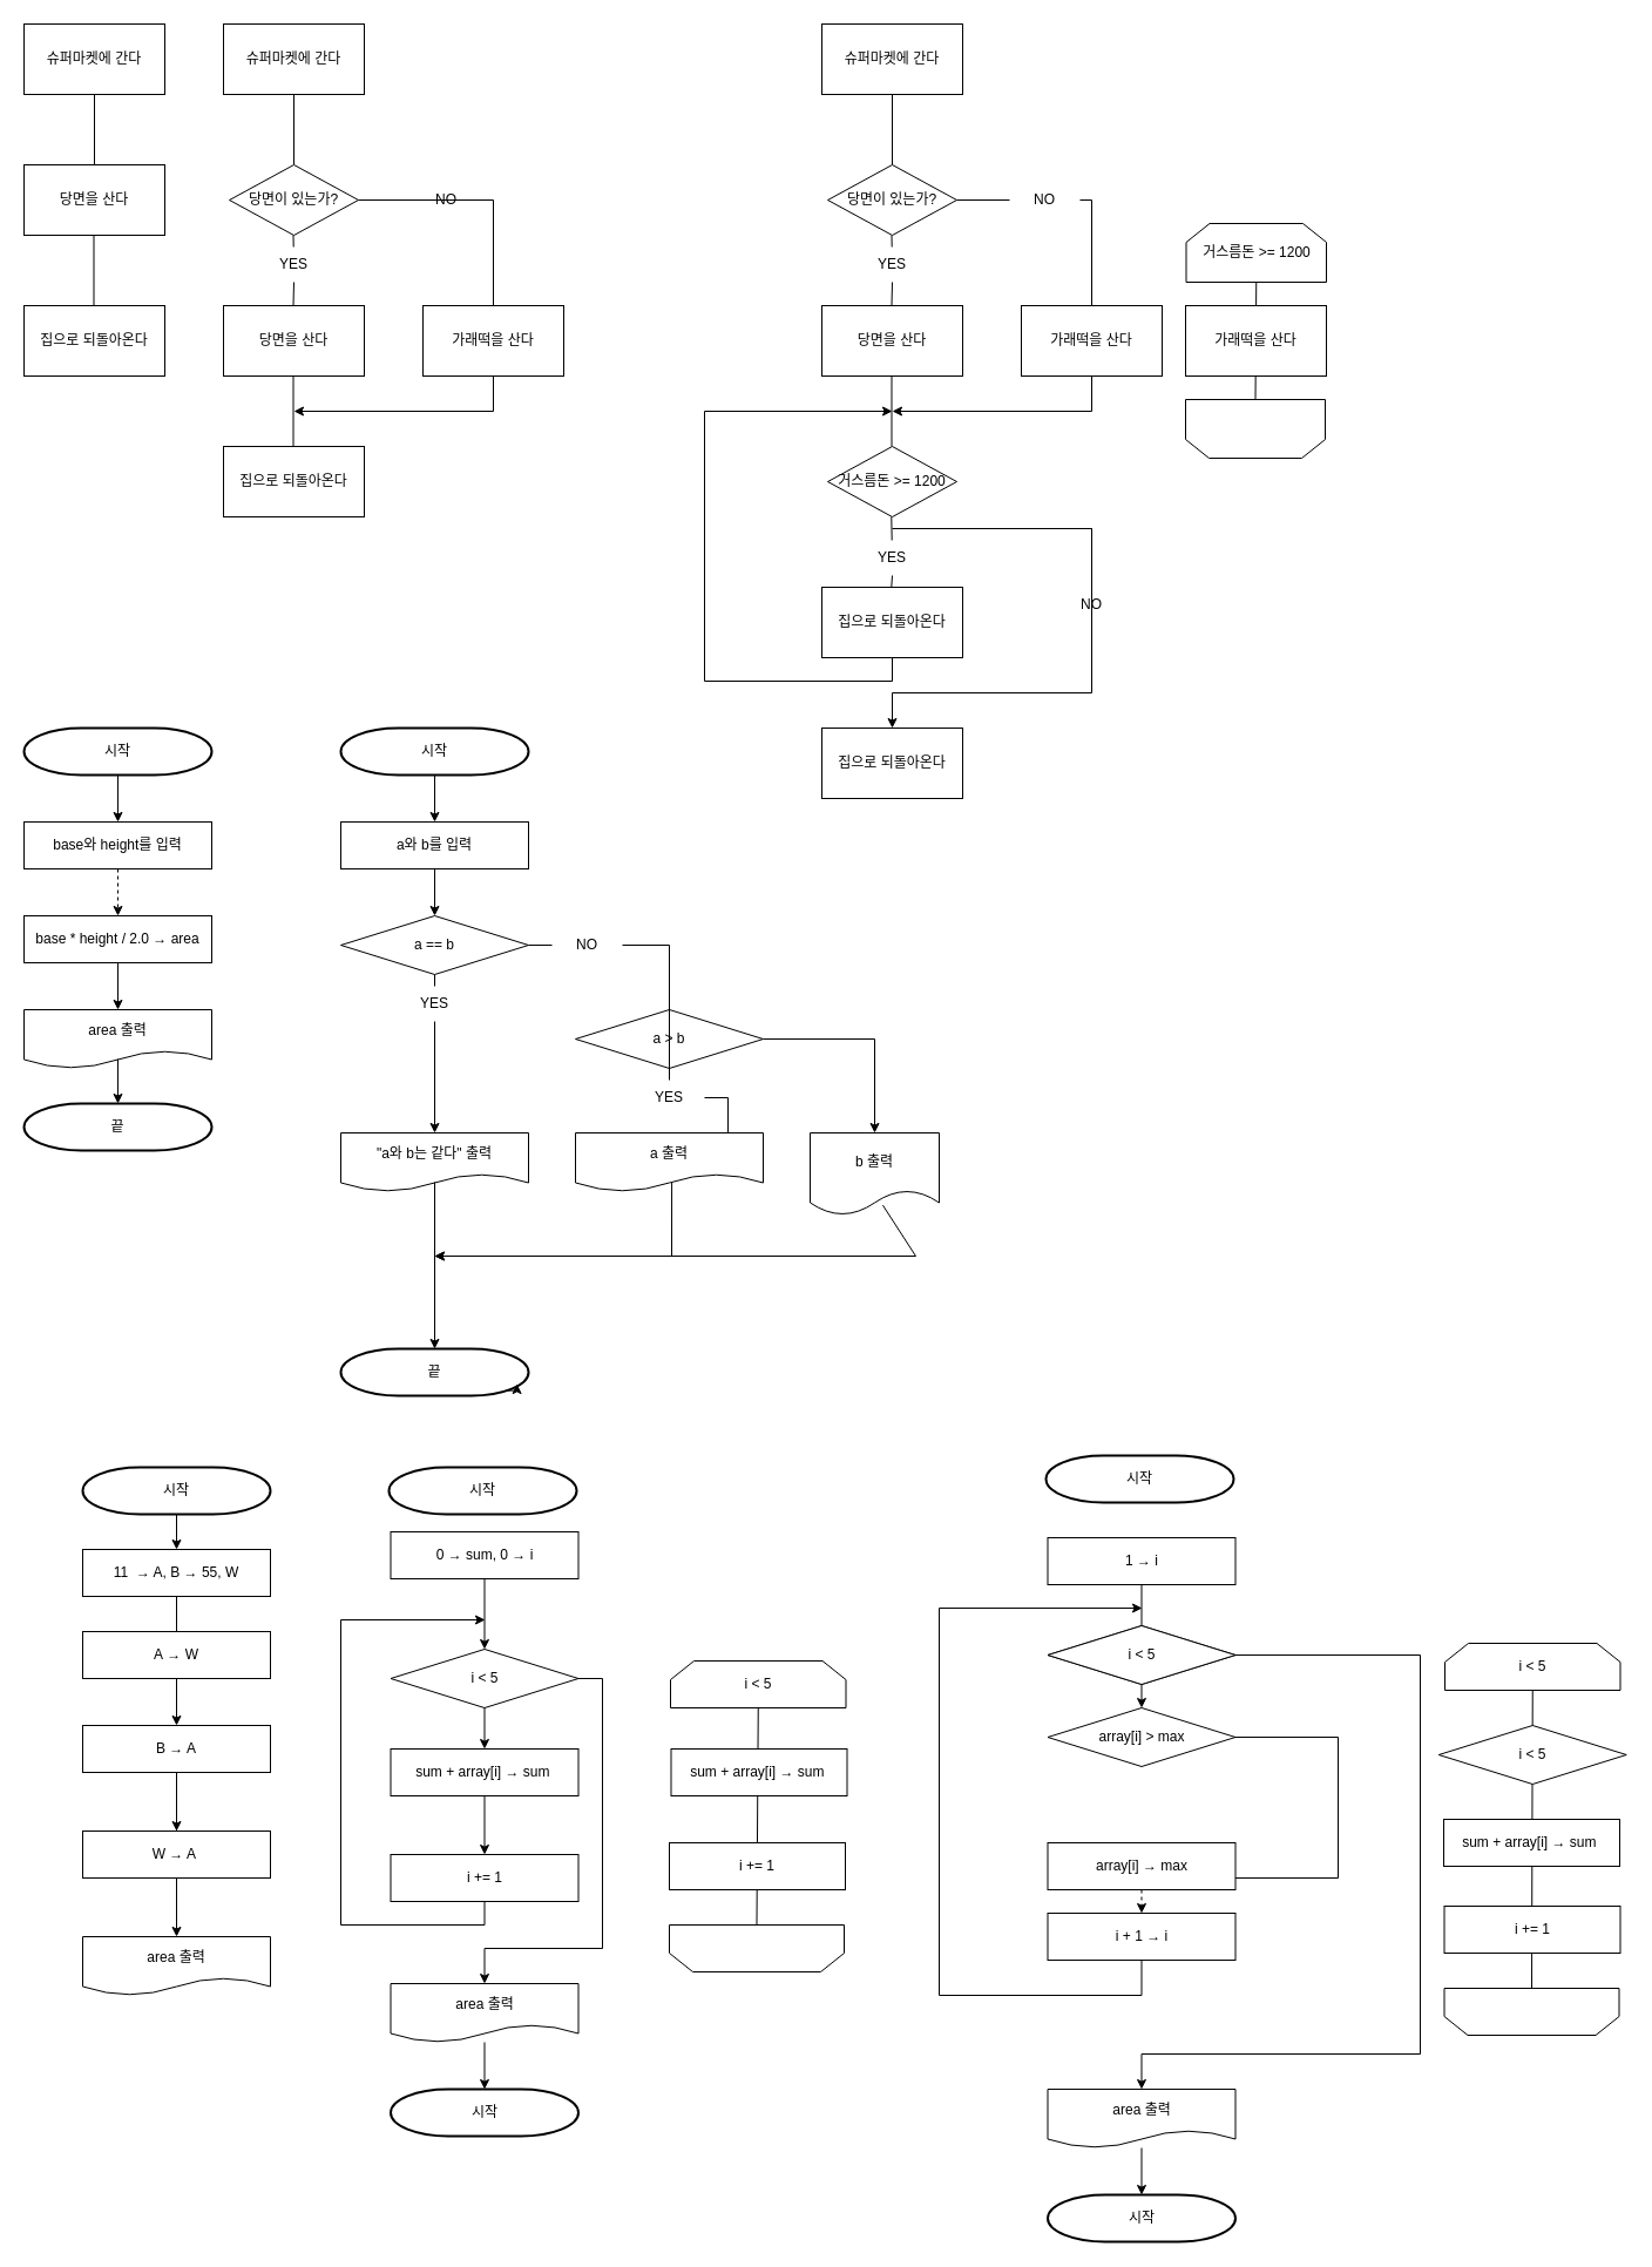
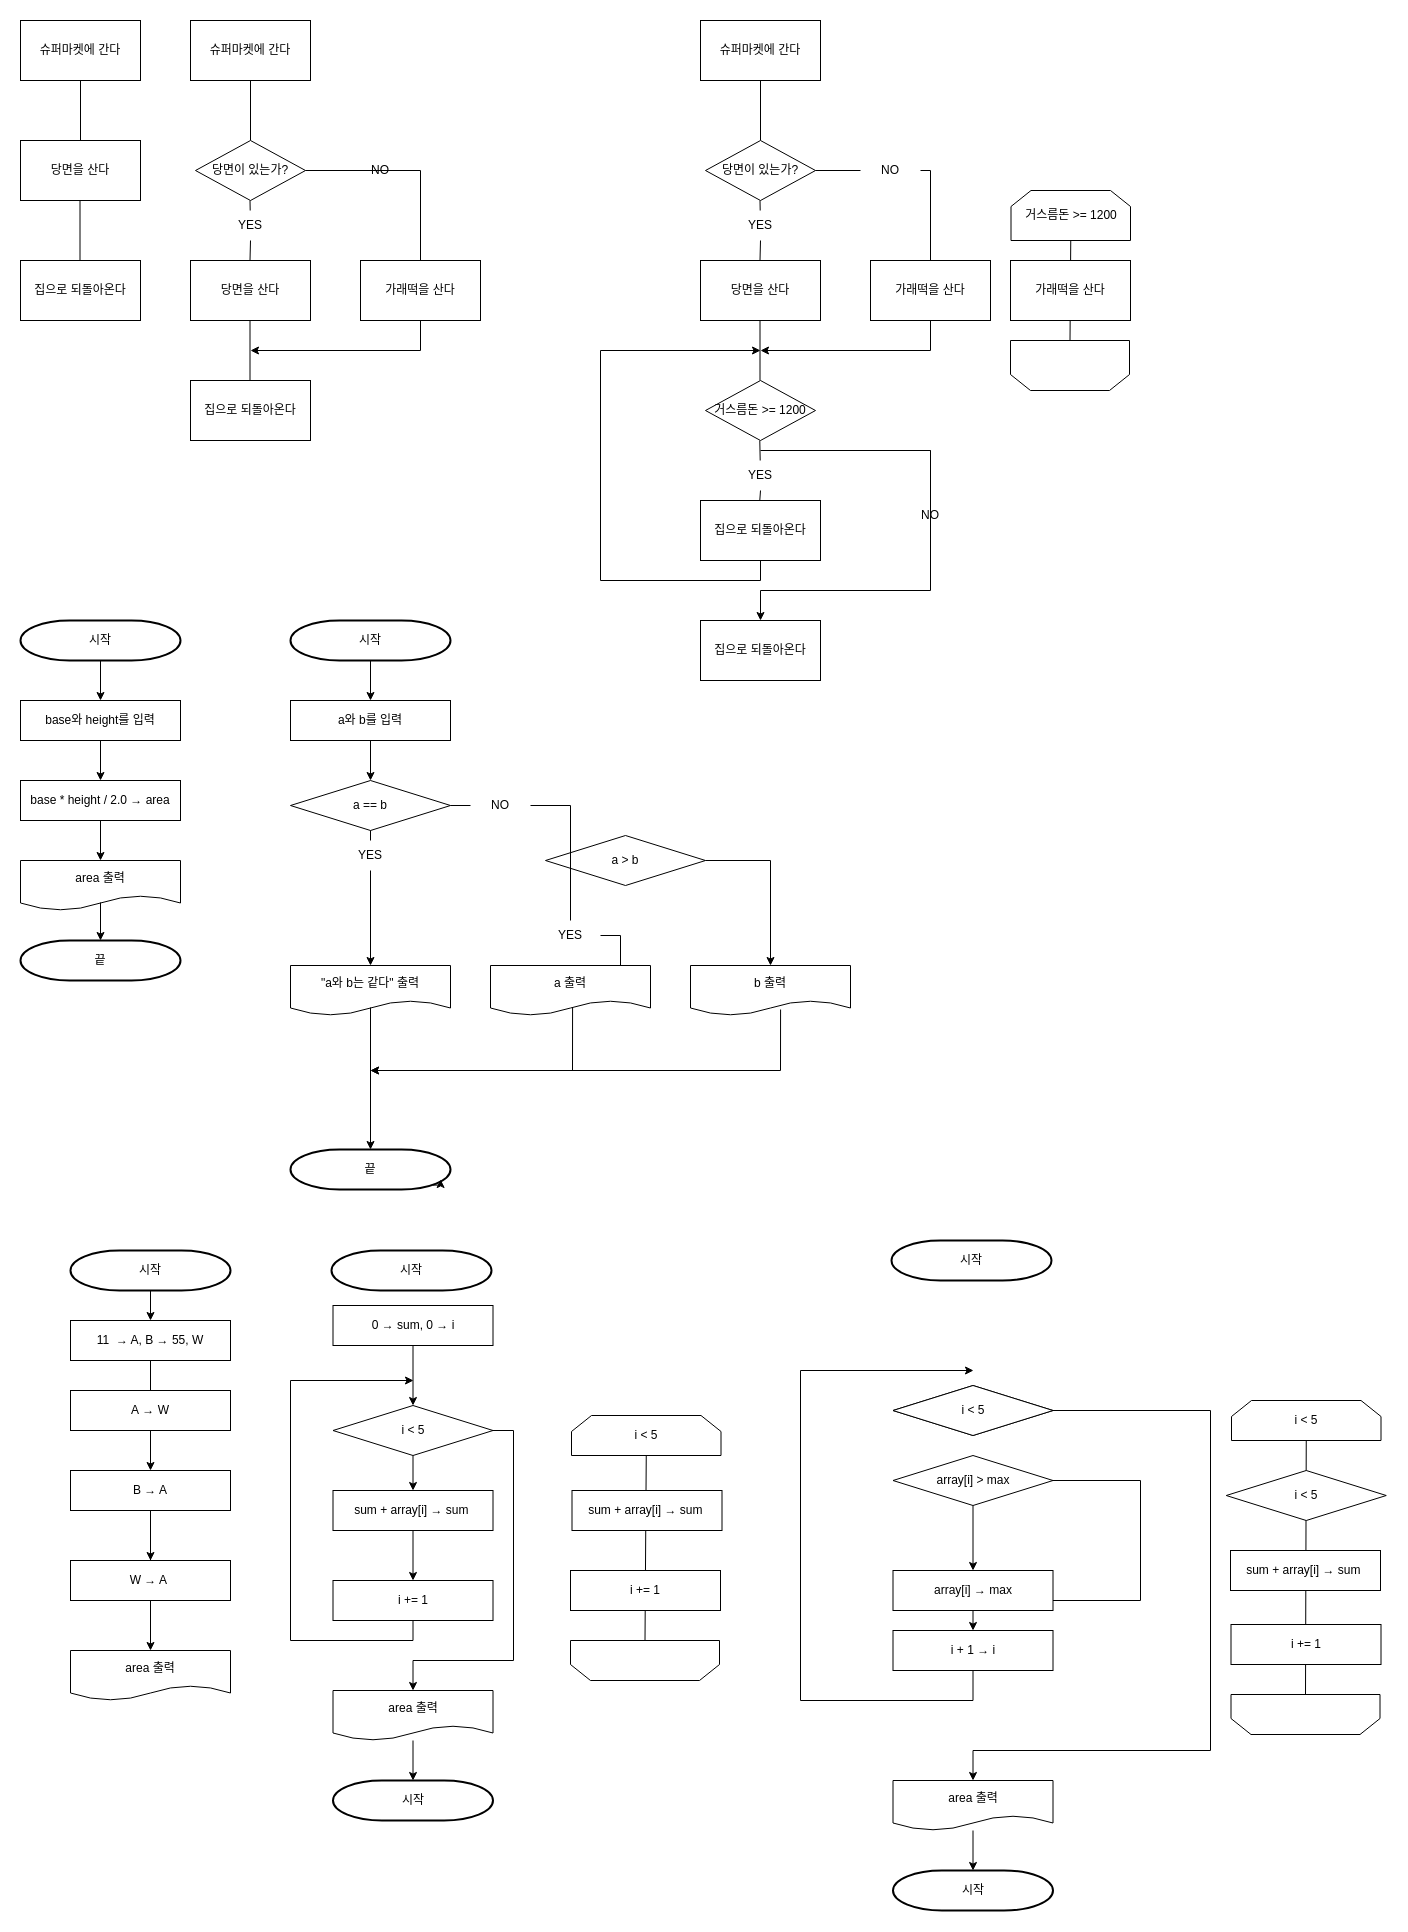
- <mxCell id="52" value="" style="endArrow=classic;html=1;rounded=0;exitX=0.5;exitY=1;exitDx=0;exitDy=0;entryX=0.5;entryY=0;entryDx=0;entryDy=0;dashed=1;" edge="1" parent="1" source="48" target="49"><mxGeometry width="50" height="50" relative="1" as="geometry"><mxPoint x="110" y="670" as="sourcePoint" /><mxPoint x="110" y="710" as="targetPoint" /></mxGeometry></mxCell>
+ <mxCell id="52" value="" style="endArrow=classic;html=1;rounded=0;exitX=0.5;exitY=1;exitDx=0;exitDy=0;entryX=0.5;entryY=0;entryDx=0;entryDy=0;" edge="1" parent="1" source="48" target="49"><mxGeometry width="50" height="50" relative="1" as="geometry"><mxPoint x="110" y="670" as="sourcePoint" /><mxPoint x="110" y="710" as="targetPoint" /></mxGeometry></mxCell>
- <mxCell id="74" value="a &amp;gt; b" style="rhombus;whiteSpace=wrap;html=1;rounded=0;strokeColor=default;fillColor=default;" vertex="1" parent="1"><mxGeometry x="490" y="860" width="160" height="50" as="geometry" /></mxCell>
+ <mxCell id="74" value="a &amp;gt; b" style="rhombus;whiteSpace=wrap;html=1;rounded=0;strokeColor=default;fillColor=default;" vertex="1" parent="1"><mxGeometry x="545" y="835" width="160" height="50" as="geometry" /></mxCell>
- <mxCell id="73" value="b 출력" style="shape=document;whiteSpace=wrap;html=1;boundedLbl=1;rounded=0;strokeColor=default;fillColor=default;" vertex="1" parent="1"><mxGeometry x="690" y="965" width="110" height="70" as="geometry" /></mxCell>
+ <mxCell id="73" value="b 출력" style="shape=document;whiteSpace=wrap;html=1;boundedLbl=1;rounded=0;strokeColor=default;fillColor=default;" vertex="1" parent="1"><mxGeometry x="690" y="965" width="160" height="50" as="geometry" /></mxCell>
- <mxCell id="108" value="1 → i" style="rounded=0;whiteSpace=wrap;html=1;strokeColor=default;fillColor=default;" vertex="1" parent="1"><mxGeometry x="892.5" y="1310" width="160" height="40" as="geometry" /></mxCell>
- <mxCell id="107" style="edgeStyle=orthogonalEdgeStyle;rounded=0;orthogonalLoop=1;jettySize=auto;html=1;exitX=0.5;exitY=1;exitDx=0;exitDy=0;entryX=0.5;entryY=0;entryDx=0;entryDy=0;" edge="1" parent="1" source="108" target="112"><mxGeometry relative="1" as="geometry"><mxPoint x="972.5" y="1370" as="sourcePoint" /></mxGeometry></mxCell>
+ <mxCell id="109" style="edgeStyle=orthogonalEdgeStyle;rounded=0;orthogonalLoop=1;jettySize=auto;html=1;exitX=0.5;exitY=1;exitDx=0;exitDy=0;entryX=0.5;entryY=0;entryDx=0;entryDy=0;" edge="1" parent="1" source="112" target="114"><mxGeometry relative="1" as="geometry" /></mxCell>
- <mxCell id="113" style="edgeStyle=orthogonalEdgeStyle;rounded=0;orthogonalLoop=1;jettySize=auto;html=1;exitX=0.5;exitY=1;exitDx=0;exitDy=0;entryX=0.5;entryY=0;entryDx=0;entryDy=0;dashed=1;" edge="1" parent="1" source="114" target="116"><mxGeometry relative="1" as="geometry" /></mxCell>
+ <mxCell id="113" style="edgeStyle=orthogonalEdgeStyle;rounded=0;orthogonalLoop=1;jettySize=auto;html=1;exitX=0.5;exitY=1;exitDx=0;exitDy=0;entryX=0.5;entryY=0;entryDx=0;entryDy=0;" edge="1" parent="1" source="114" target="116"><mxGeometry relative="1" as="geometry" /></mxCell>
